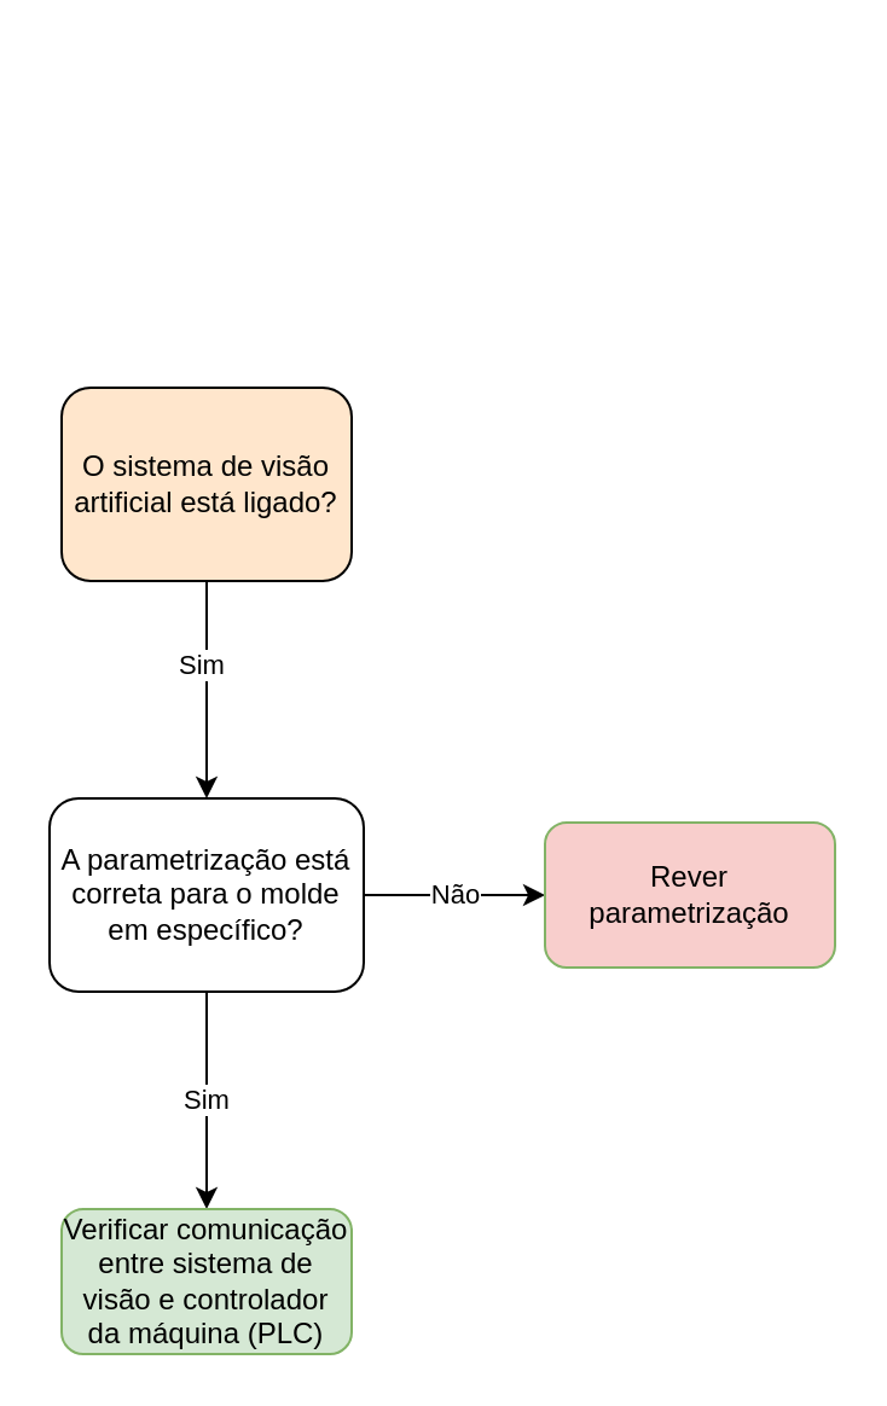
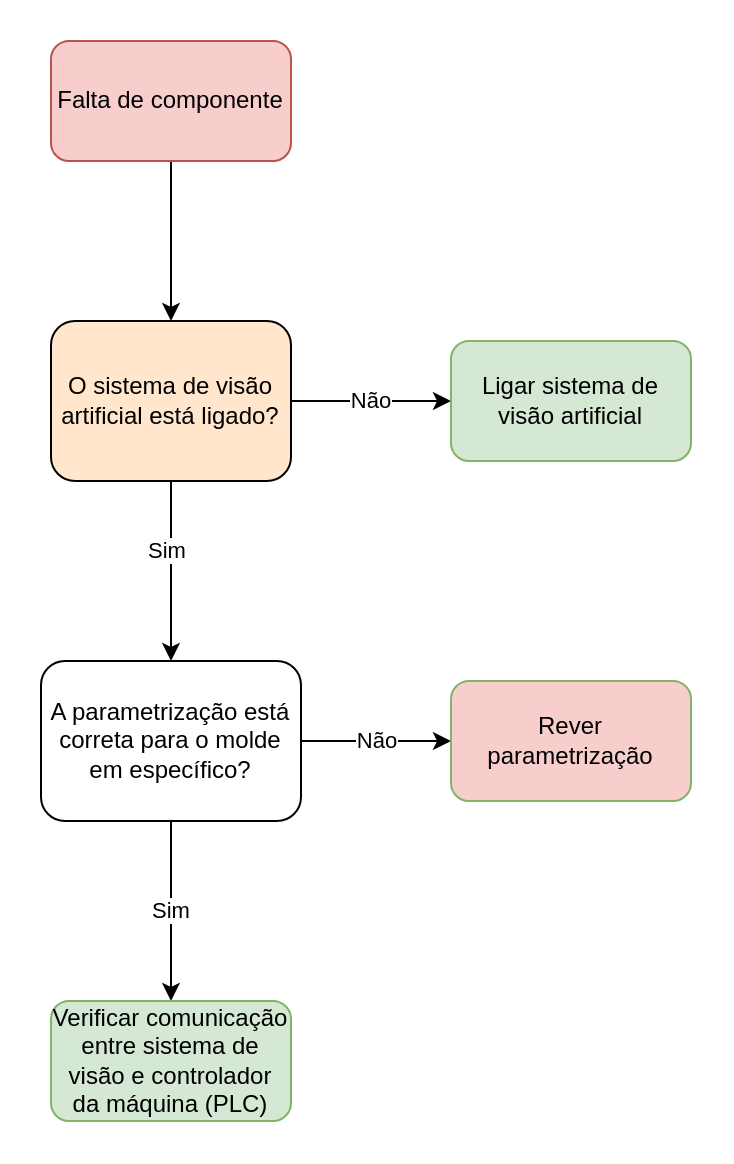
+ <mxCell id="3" value="Falta de componente" style="rounded=1;whiteSpace=wrap;html=1;fillColor=#f8cecc;strokeColor=#b85450;" parent="1" vertex="1"><mxGeometry x="25" y="20" width="120" height="60" as="geometry" /></mxCell>
+ <mxCell id="2" value="" style="edgeStyle=orthogonalEdgeStyle;rounded=0;orthogonalLoop=1;jettySize=auto;html=1;" parent="1" source="3" target="7" edge="1"><mxGeometry relative="1" as="geometry" /></mxCell>
+ <mxCell id="4" value="Não" style="edgeStyle=orthogonalEdgeStyle;rounded=0;orthogonalLoop=1;jettySize=auto;html=1;fontColor=#000000;" parent="1" source="7" target="8" edge="1"><mxGeometry relative="1" as="geometry" /></mxCell>
+ <mxCell id="8" value="Ligar sistema de visão artificial" style="whiteSpace=wrap;html=1;rounded=1;fillColor=#d5e8d4;strokeColor=#82b366;" parent="1" vertex="1"><mxGeometry x="225" y="170" width="120" height="60" as="geometry" /></mxCell>
